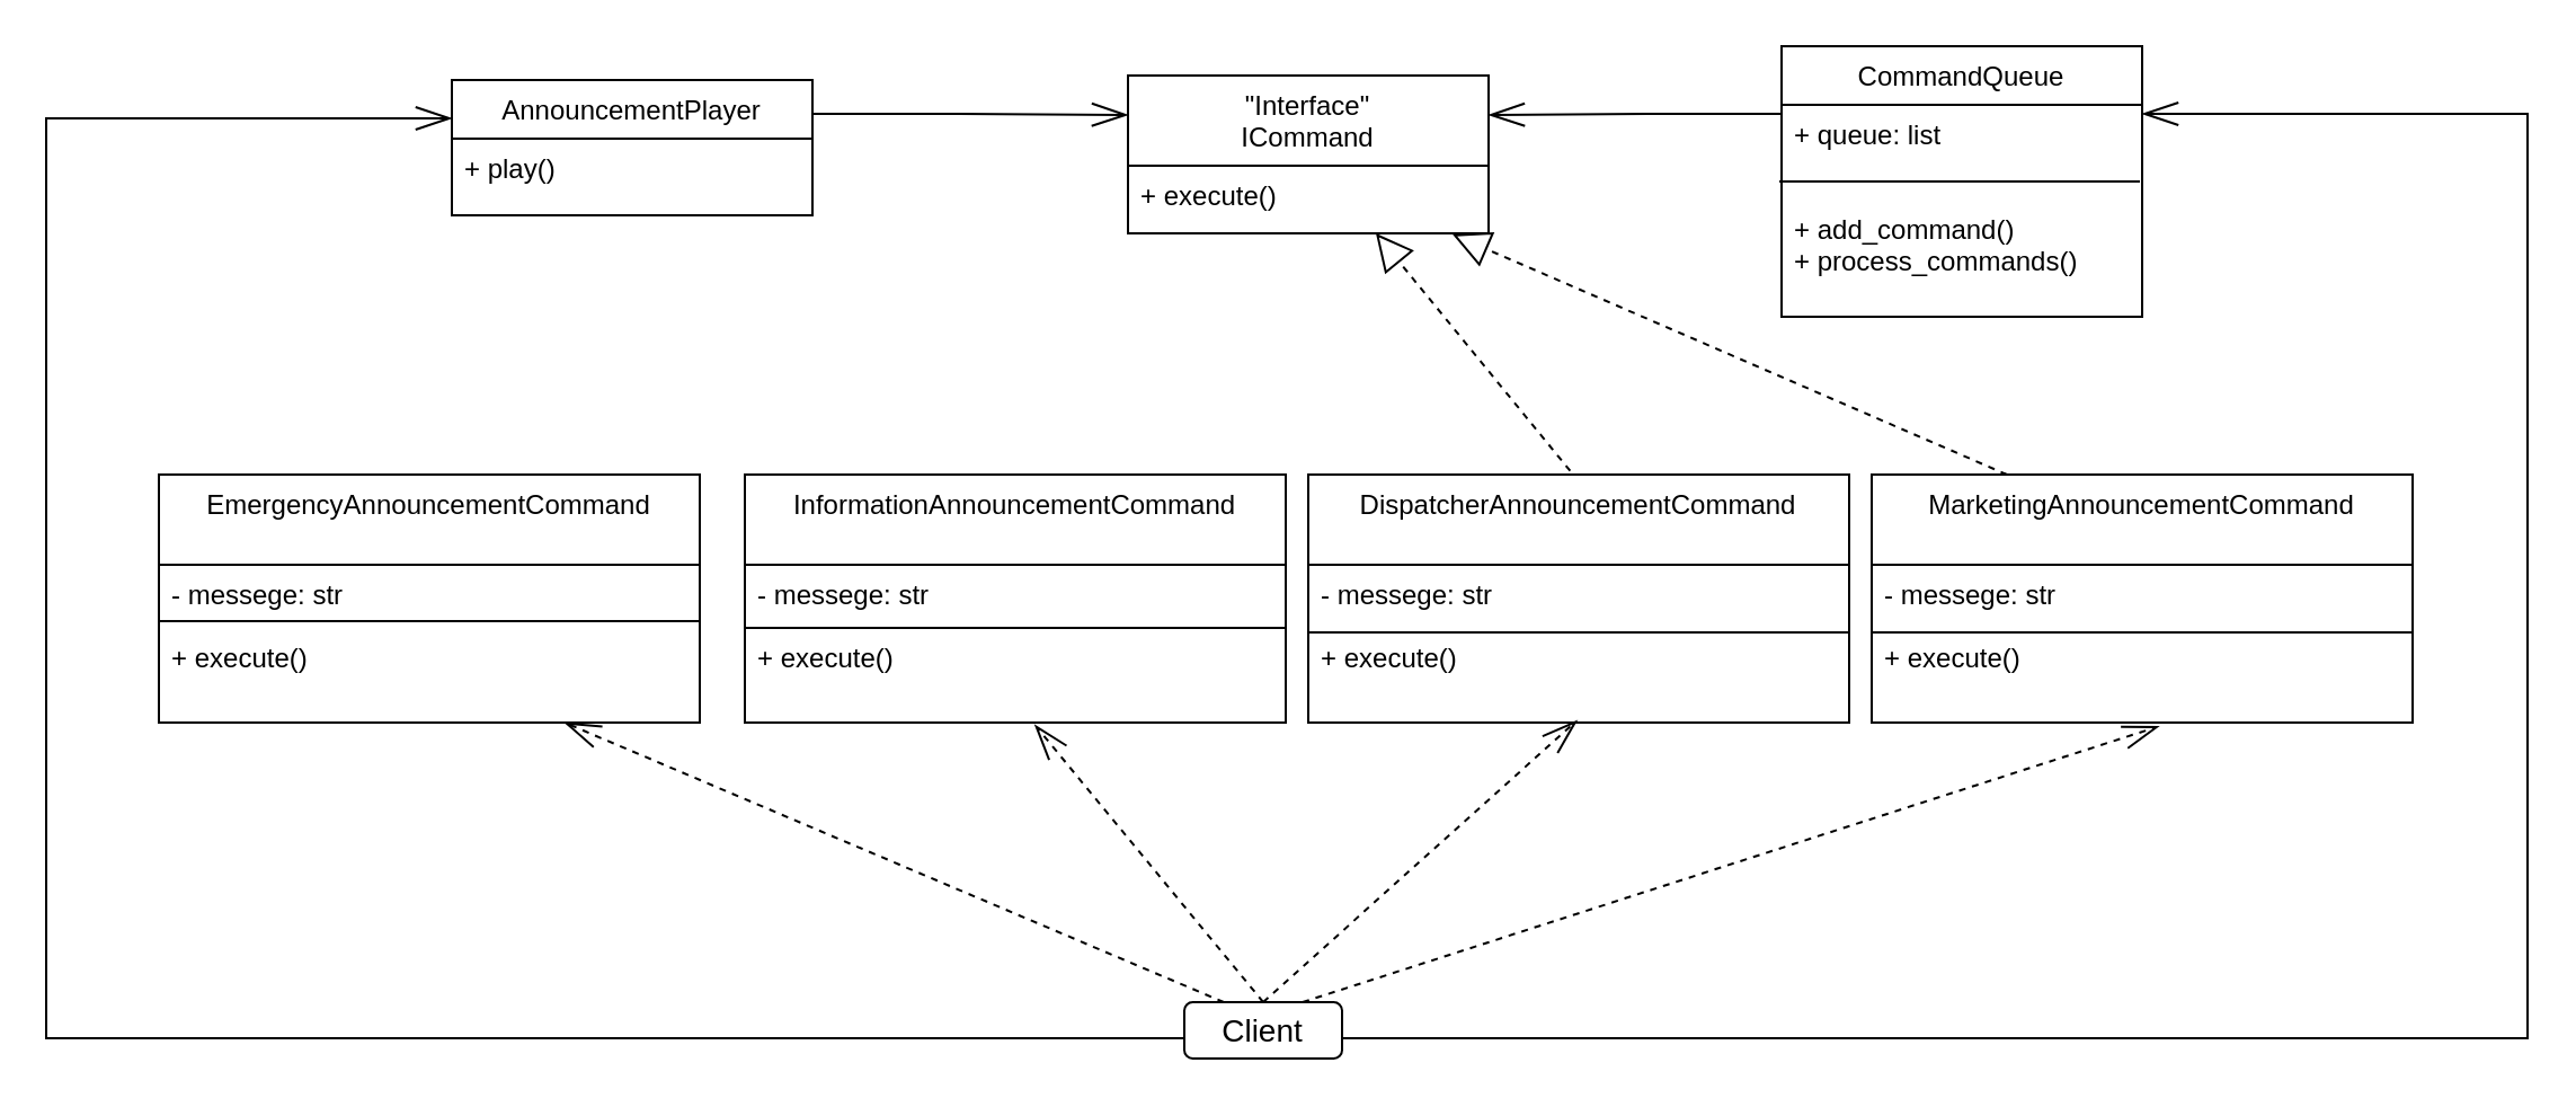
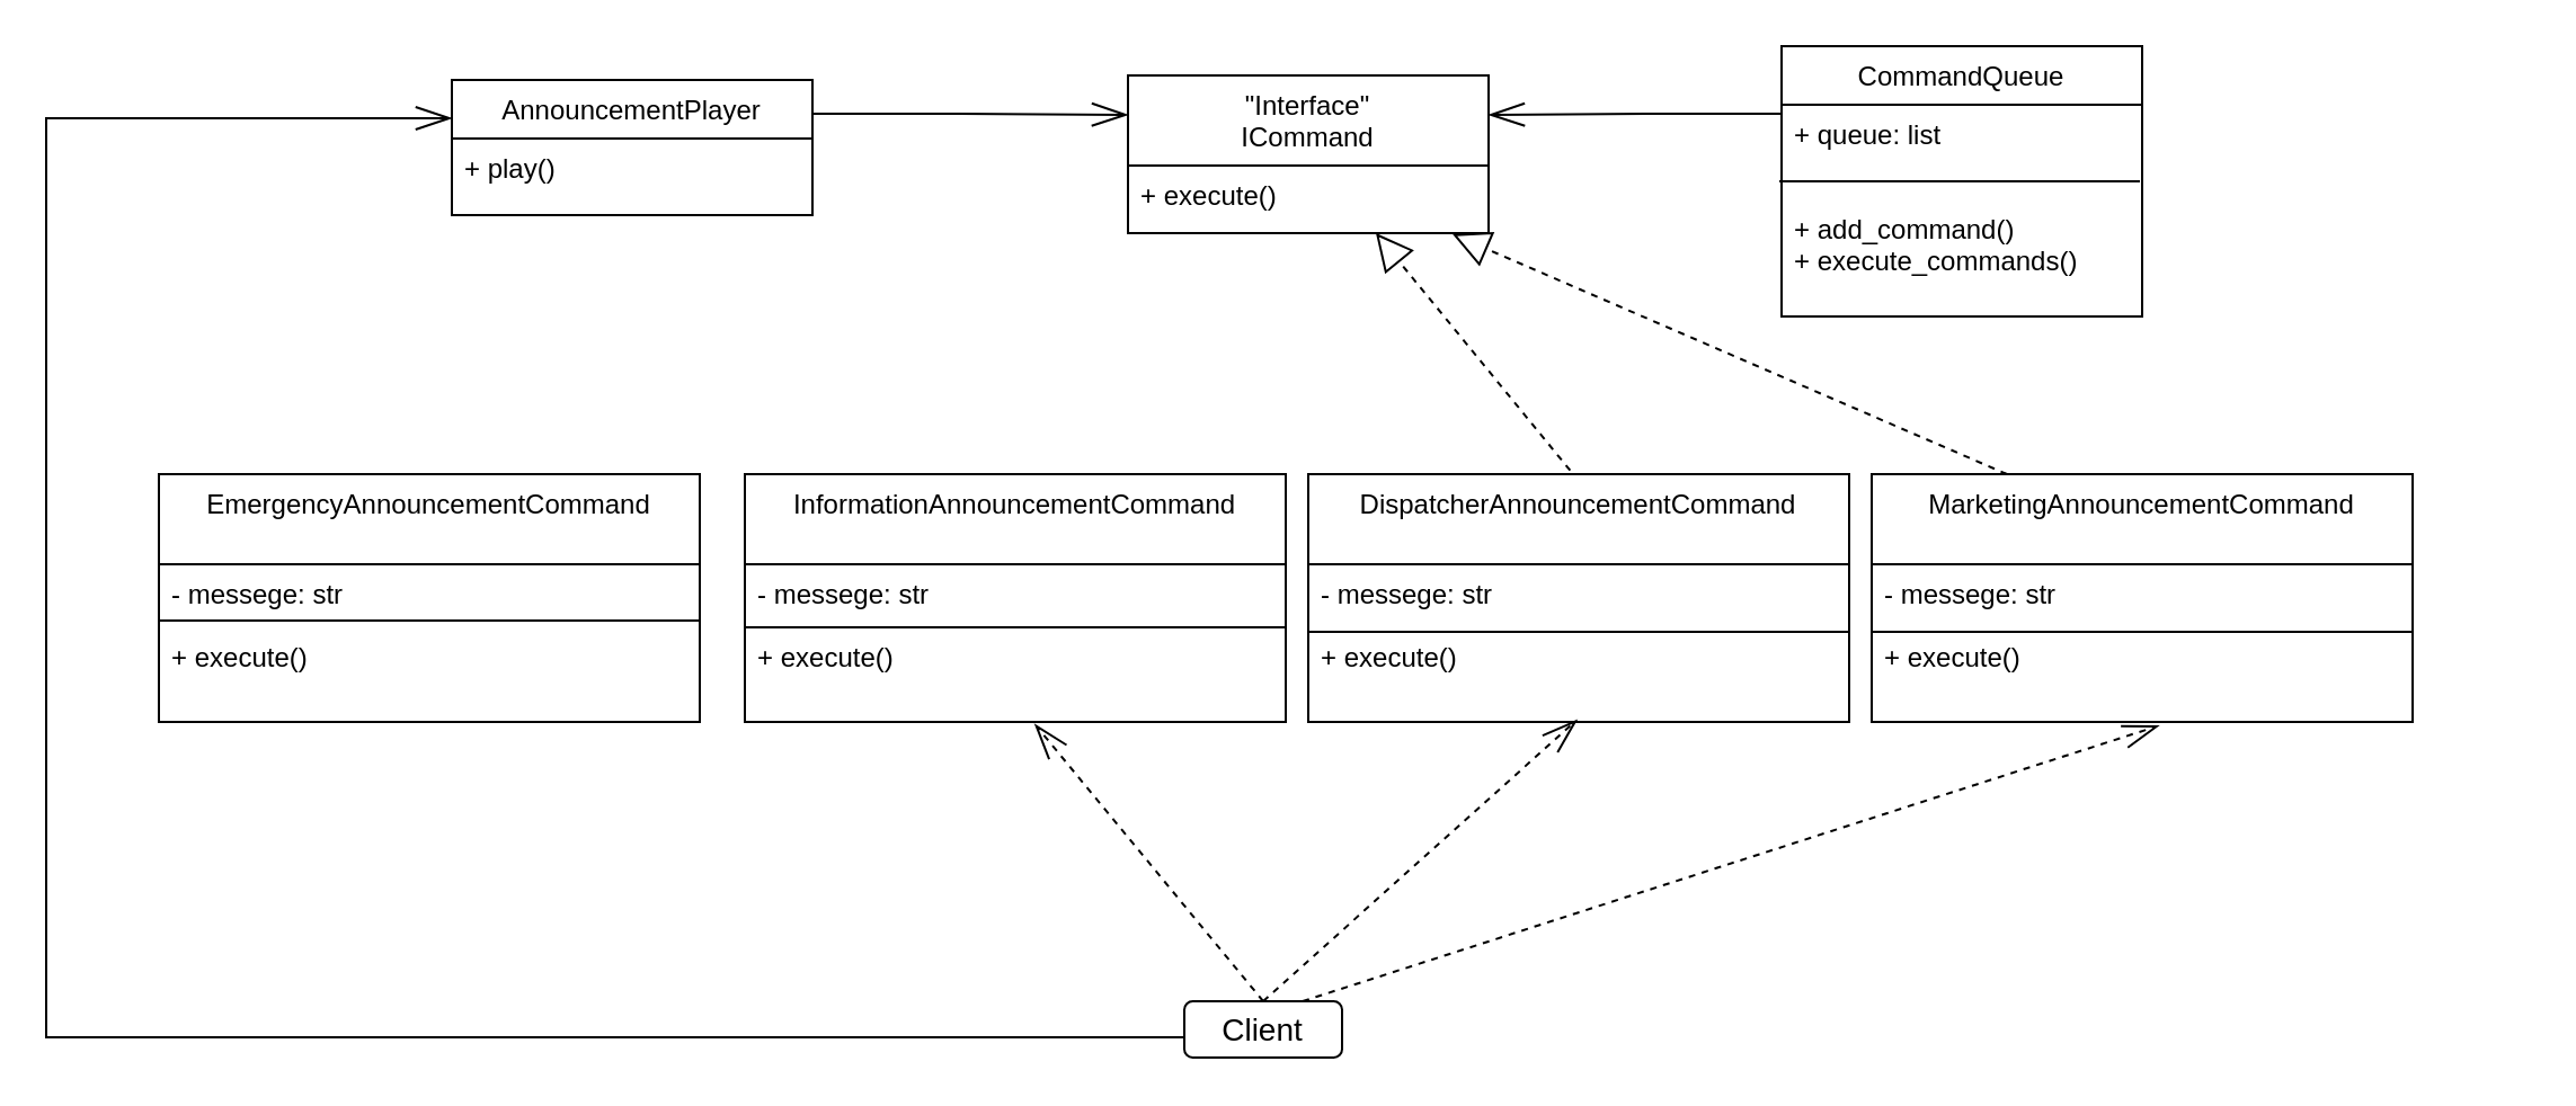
- <mxCell id="30" value="+ queue: list&#10;&#10;&#10;+ add_command()&#10;+ process_commands()" style="text;align=left;verticalAlign=top;spacingLeft=4;spacingRight=4;overflow=hidden;rotatable=0;points=[[0,0.5],[1,0.5]];portConstraint=eastwest;" vertex="1" parent="29"><mxGeometry y="26" width="160" height="94" as="geometry" /></mxCell>
+ <mxCell id="30" value="+ queue: list&#10;&#10;&#10;+ add_command()&#10;+ execute_commands()" style="text;align=left;verticalAlign=top;spacingLeft=4;spacingRight=4;overflow=hidden;rotatable=0;points=[[0,0.5],[1,0.5]];portConstraint=eastwest;" vertex="1" parent="29"><mxGeometry y="26" width="160" height="94" as="geometry" /></mxCell>
- <mxCell id="21" value="" style="endArrow=openThin;html=1;rounded=0;endSize=14;startSize=14;dashed=1;endFill=0;exitX=0.25;exitY=0;exitDx=0;exitDy=0;entryX=0.75;entryY=1;entryDx=0;entryDy=0;" edge="1" parent="1" source="3" target="8"><mxGeometry width="50" height="50" relative="1" as="geometry"><mxPoint x="370" y="444" as="sourcePoint" /><mxPoint x="420" y="394" as="targetPoint" /></mxGeometry></mxCell>
- <mxCell id="27" style="edgeStyle=orthogonalEdgeStyle;rounded=0;orthogonalLoop=1;jettySize=auto;html=1;endArrow=openThin;endFill=0;endSize=14;startSize=14;exitX=1;exitY=0.5;exitDx=0;exitDy=0;entryX=1;entryY=0.25;entryDx=0;entryDy=0;" edge="1" parent="1" source="3" target="29"><mxGeometry relative="1" as="geometry"><mxPoint x="1626" y="444" as="sourcePoint" /><mxPoint x="1030" y="80" as="targetPoint" /><Array as="points"><mxPoint x="1121" y="460" /><mxPoint x="1121" y="50" /></Array></mxGeometry></mxCell>
